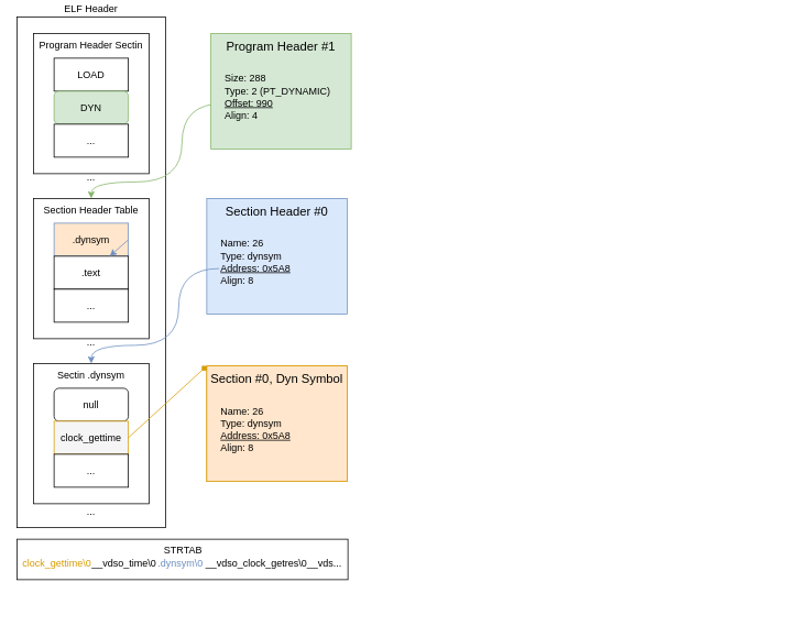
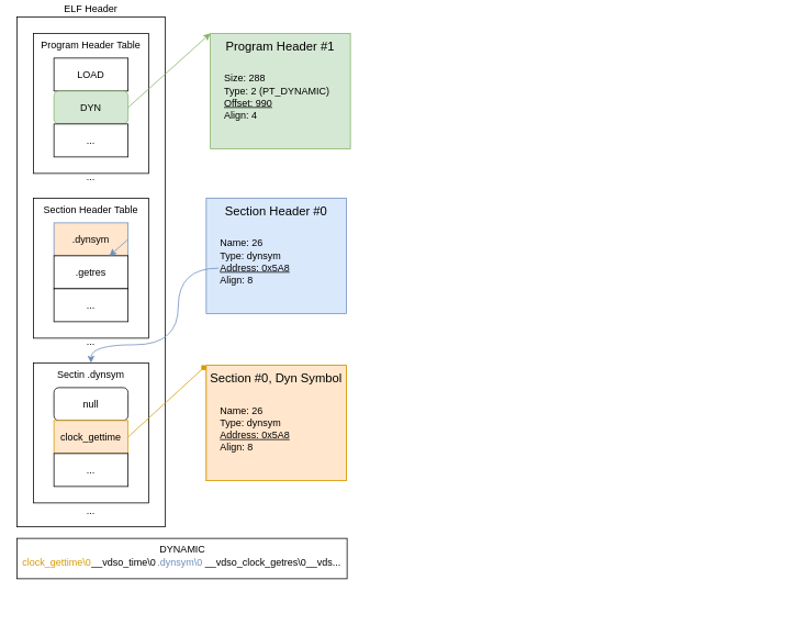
- <mxCell id="5" value="Program Header Sectin" style="rounded=0;whiteSpace=wrap;html=1;verticalAlign=top;" vertex="1" parent="4"><mxGeometry width="140" height="170" as="geometry" /></mxCell>
+ <mxCell id="5" value="Program Header Table" style="rounded=0;whiteSpace=wrap;html=1;verticalAlign=top;" vertex="1" parent="4"><mxGeometry width="140" height="170" as="geometry" /></mxCell>
+ <mxCell id="53" value="" style="edgeStyle=none;orthogonalLoop=1;jettySize=auto;html=1;rounded=0;exitX=1;exitY=0.5;exitDx=0;exitDy=0;entryX=0;entryY=0;entryDx=0;entryDy=0;fillColor=#d5e8d4;strokeColor=#82b366;" edge="1" parent="1" source="8" target="14"><mxGeometry width="100" relative="1" as="geometry"><mxPoint x="165" y="90" as="sourcePoint" /><mxPoint x="265" y="90" as="targetPoint" /><Array as="points" /></mxGeometry></mxCell>
- <mxCell id="12" style="edgeStyle=orthogonalEdgeStyle;rounded=0;orthogonalLoop=1;jettySize=auto;html=1;curved=1;exitX=0;exitY=0;exitDx=0;exitDy=0;fillColor=#d5e8d4;strokeColor=#82b366;entryX=0.5;entryY=0;entryDx=0;entryDy=0;" edge="1" parent="1" source="19" target="34"><mxGeometry relative="1" as="geometry"><mxPoint x="219.97" y="125" as="sourcePoint" /><mxPoint x="109.999" y="280" as="targetPoint" /><Array as="points"><mxPoint x="220" y="125" /><mxPoint x="220" y="220" /><mxPoint x="110" y="220" /></Array></mxGeometry></mxCell>
- <mxCell id="37" value=".text" style="rounded=0;whiteSpace=wrap;html=1;" vertex="1" parent="35"><mxGeometry y="40" width="90" height="40" as="geometry" /></mxCell>
+ <mxCell id="37" value=".getres" style="rounded=0;whiteSpace=wrap;html=1;" vertex="1" parent="35"><mxGeometry y="40" width="90" height="40" as="geometry" /></mxCell>
- <mxCell id="44" value="clock_gettime" style="rounded=0;whiteSpace=wrap;html=1;fillColor=#f5f5f5;strokeColor=#d79b00;" vertex="1" parent="42"><mxGeometry y="40" width="90" height="40" as="geometry" /></mxCell>
+ <mxCell id="44" value="clock_gettime" style="rounded=0;whiteSpace=wrap;html=1;fillColor=#ffe6cc;strokeColor=#d79b00;" vertex="1" parent="42"><mxGeometry y="40" width="90" height="40" as="geometry" /></mxCell>
- <mxCell id="47" value="STRTAB" style="text;html=1;align=center;verticalAlign=middle;resizable=0;points=[];autosize=1;strokeColor=none;fillColor=none;" vertex="1" parent="1"><mxGeometry x="188.5" y="653" width="64" height="26" as="geometry" /></mxCell>
+ <mxCell id="47" value="DYNAMIC" style="text;html=1;align=center;verticalAlign=middle;resizable=0;points=[];autosize=1;strokeColor=none;fillColor=none;" vertex="1" parent="1"><mxGeometry x="188.5" y="653" width="64" height="26" as="geometry" /></mxCell>
